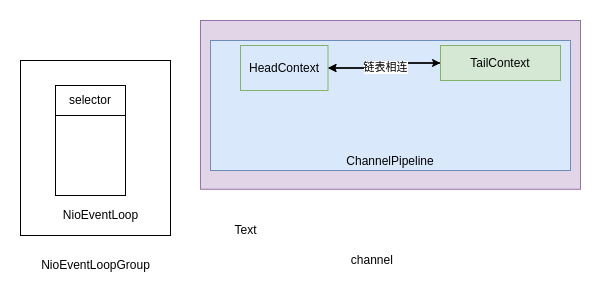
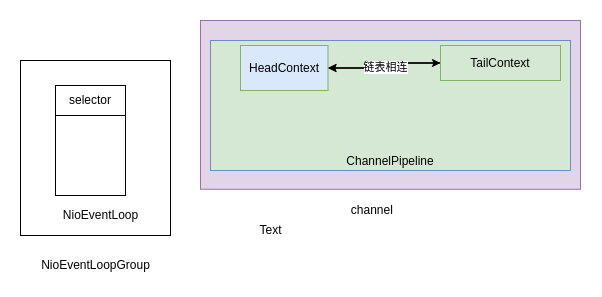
- <mxCell id="3" value="ChannelPipeline" style="rounded=0;whiteSpace=wrap;html=1;fillColor=#dae8fc;strokeColor=#6c8ebf;verticalAlign=bottom;" parent="1" vertex="1"><mxGeometry x="210" y="40" width="360" height="130" as="geometry" /></mxCell>
+ <mxCell id="3" value="ChannelPipeline" style="rounded=0;whiteSpace=wrap;html=1;fillColor=#d5e8d4;strokeColor=#6c8ebf;verticalAlign=bottom;" parent="1" vertex="1"><mxGeometry x="210" y="40" width="360" height="130" as="geometry" /></mxCell>
- <mxCell id="16" value="Text" style="text;html=1;align=center;verticalAlign=middle;resizable=0;points=[];autosize=1;strokeColor=none;fillColor=none;" parent="1" vertex="1"><mxGeometry x="225" y="220" width="40" height="20" as="geometry" /></mxCell>
+ <mxCell id="16" value="Text" style="text;html=1;align=center;verticalAlign=middle;resizable=0;points=[];autosize=1;strokeColor=none;fillColor=none;" parent="1" vertex="1"><mxGeometry x="250" y="220" width="40" height="20" as="geometry" /></mxCell>
- <mxCell id="9" value="channel&amp;nbsp;" style="text;html=1;align=center;verticalAlign=middle;resizable=0;points=[];autosize=1;strokeColor=none;fillColor=none;" parent="1" vertex="1"><mxGeometry x="342.5" y="250" width="60" height="20" as="geometry" /></mxCell>
+ <mxCell id="9" value="channel&amp;nbsp;" style="text;html=1;align=center;verticalAlign=middle;resizable=0;points=[];autosize=1;strokeColor=none;fillColor=none;" parent="1" vertex="1"><mxGeometry x="342.5" y="200" width="60" height="20" as="geometry" /></mxCell>
